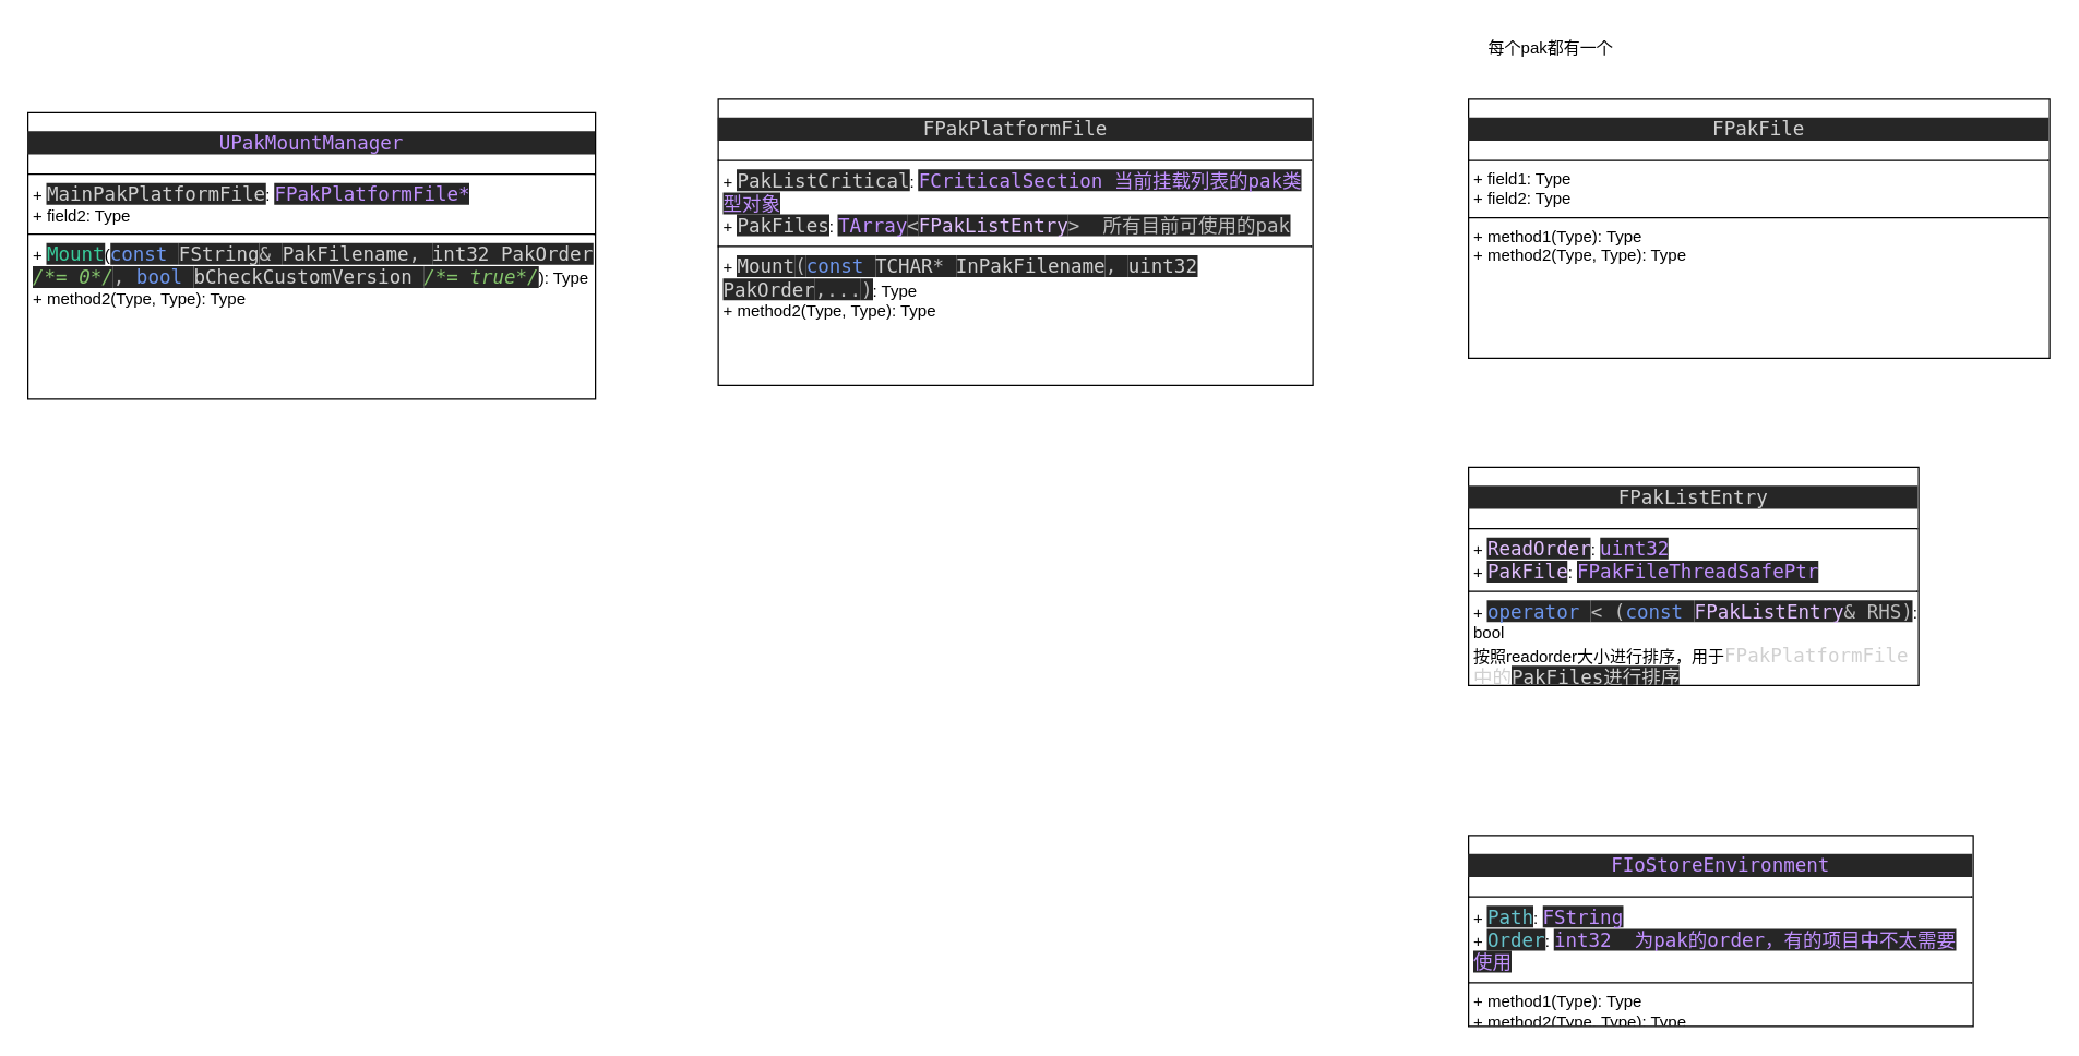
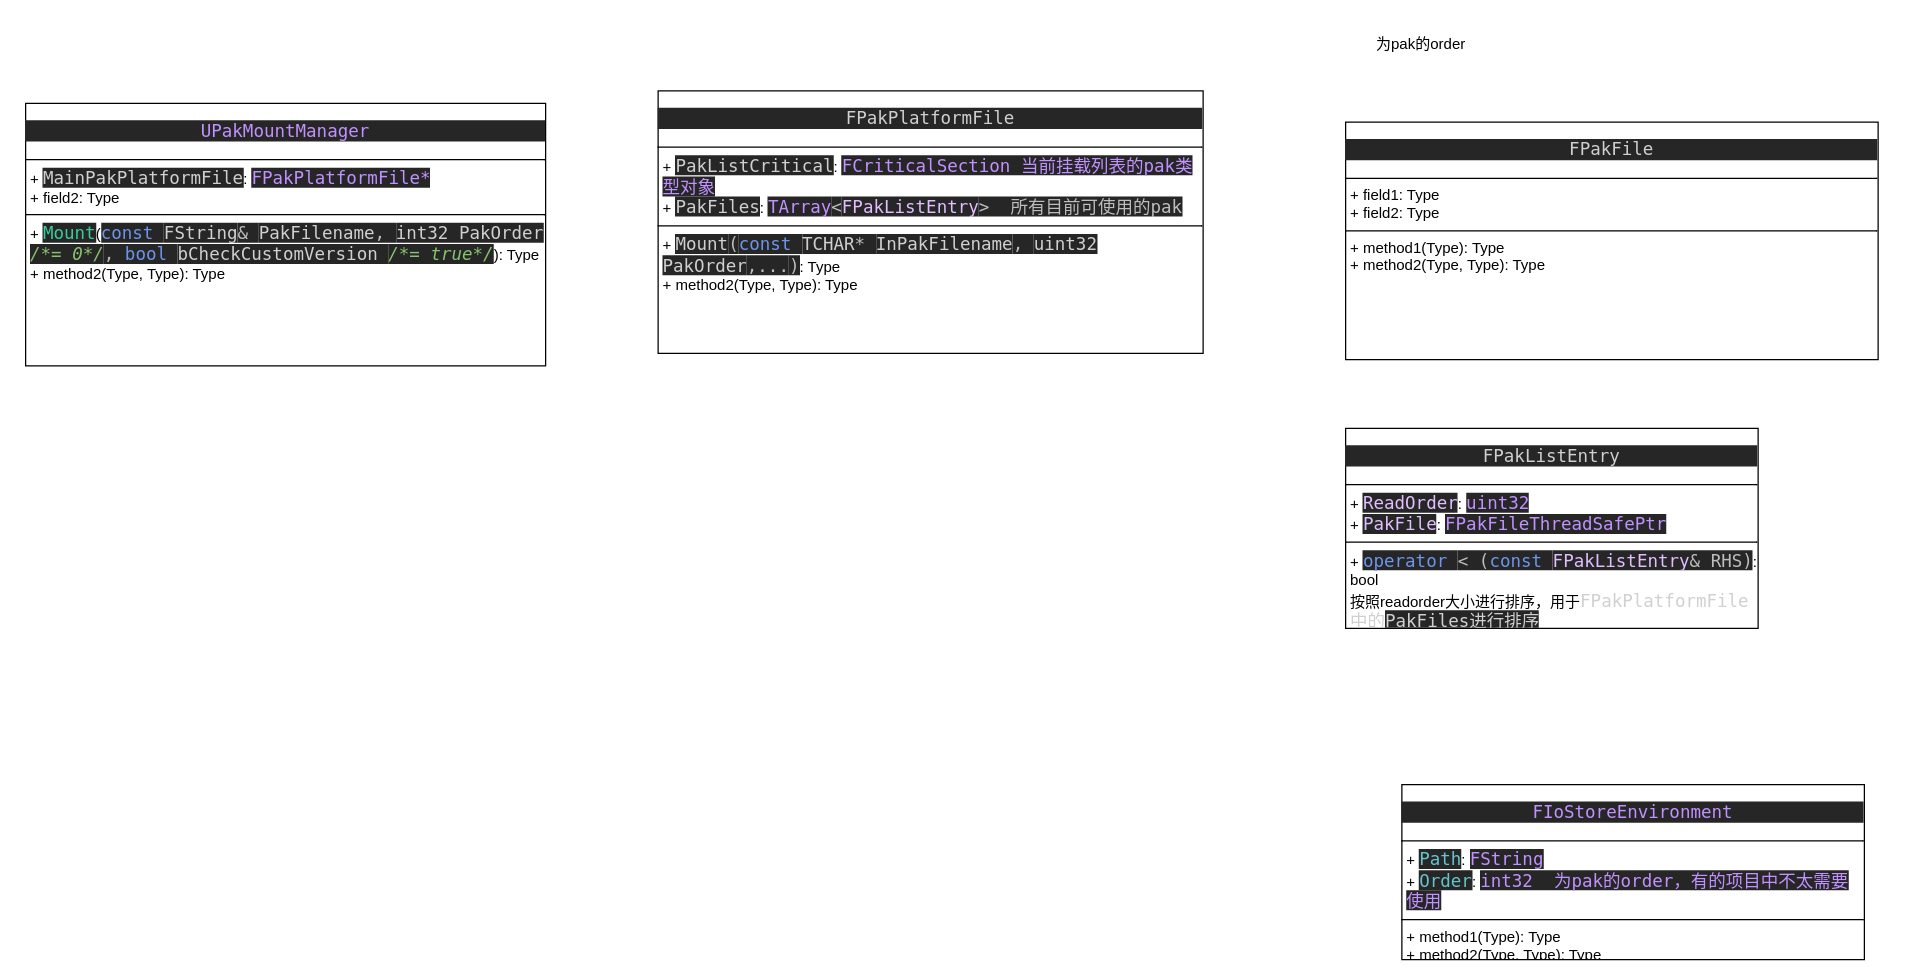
- <mxCell id="6" value="每个pak都有一个" style="text;html=1;align=center;verticalAlign=middle;resizable=0;points=[];autosize=1;strokeColor=none;fillColor=none;" vertex="1" parent="1"><mxGeometry x="1081" y="20" width="110" height="30" as="geometry" /></mxCell>
+ <mxCell id="6" value="为pak的order" style="text;html=1;align=center;verticalAlign=middle;resizable=0;points=[];autosize=1;strokeColor=none;fillColor=none;" vertex="1" parent="1"><mxGeometry x="1081" y="20" width="110" height="30" as="geometry" /></mxCell>
- <mxCell id="4" value="&lt;div style=&quot;background-color: rgb(38, 38, 38); color: rgb(208, 208, 208);&quot;&gt;&lt;pre style=&quot;text-align: center; font-family: &amp;quot;JetBrains Mono&amp;quot;, monospace; font-size: 10.5pt;&quot;&gt;FPakFile&lt;/pre&gt;&lt;/div&gt;&lt;hr size=&quot;1&quot; style=&quot;border-style:solid;&quot;&gt;&lt;p style=&quot;margin:0px;margin-left:4px;&quot;&gt;+ field1: Type&lt;br&gt;+ field2: Type&lt;/p&gt;&lt;hr size=&quot;1&quot; style=&quot;border-style:solid;&quot;&gt;&lt;p style=&quot;margin:0px;margin-left:4px;&quot;&gt;+ method1(Type): Type&lt;br&gt;+ method2(Type, Type): Type&lt;/p&gt;" style="verticalAlign=top;align=left;overflow=fill;html=1;whiteSpace=wrap;" vertex="1" parent="1"><mxGeometry x="1076" y="72" width="426" height="190" as="geometry" /></mxCell>
+ <mxCell id="4" value="&lt;div style=&quot;background-color: rgb(38, 38, 38); color: rgb(208, 208, 208);&quot;&gt;&lt;pre style=&quot;text-align: center; font-family: &amp;quot;JetBrains Mono&amp;quot;, monospace; font-size: 10.5pt;&quot;&gt;FPakFile&lt;/pre&gt;&lt;/div&gt;&lt;hr size=&quot;1&quot; style=&quot;border-style:solid;&quot;&gt;&lt;p style=&quot;margin:0px;margin-left:4px;&quot;&gt;+ field1: Type&lt;br&gt;+ field2: Type&lt;/p&gt;&lt;hr size=&quot;1&quot; style=&quot;border-style:solid;&quot;&gt;&lt;p style=&quot;margin:0px;margin-left:4px;&quot;&gt;+ method1(Type): Type&lt;br&gt;+ method2(Type, Type): Type&lt;/p&gt;" style="verticalAlign=top;align=left;overflow=fill;html=1;whiteSpace=wrap;" vertex="1" parent="1"><mxGeometry x="1076" y="97" width="426" height="190" as="geometry" /></mxCell>
- <mxCell id="7" value="&lt;div style=&quot;background-color: rgb(38, 38, 38); color: rgb(208, 208, 208);&quot;&gt;&lt;pre style=&quot;text-align: center; font-family: &amp;quot;JetBrains Mono&amp;quot;, monospace; font-size: 10.5pt;&quot;&gt;&lt;span style=&quot;color: rgb(193, 145, 255);&quot;&gt;FIoStoreEnvironment&lt;/span&gt;&lt;/pre&gt;&lt;/div&gt;&lt;hr size=&quot;1&quot; style=&quot;border-style:solid;&quot;&gt;&lt;p style=&quot;margin:0px;margin-left:4px;&quot;&gt;+&amp;nbsp;&lt;span style=&quot;color: rgb(102, 195, 204); font-family: &amp;quot;JetBrains Mono&amp;quot;, monospace; font-size: 10.5pt; background-color: rgb(38, 38, 38);&quot;&gt;Path&lt;/span&gt;&lt;span style=&quot;background-color: transparent; color: light-dark(rgb(0, 0, 0), rgb(255, 255, 255));&quot;&gt;:&amp;nbsp;&lt;/span&gt;&lt;span style=&quot;color: rgb(193, 145, 255); font-family: &amp;quot;JetBrains Mono&amp;quot;, monospace; font-size: 10.5pt; background-color: rgb(38, 38, 38);&quot;&gt;FString&lt;/span&gt;&lt;/p&gt;&lt;p style=&quot;margin:0px;margin-left:4px;&quot;&gt;+&amp;nbsp;&lt;span style=&quot;color: rgb(102, 195, 204); font-family: &amp;quot;JetBrains Mono&amp;quot;, monospace; font-size: 10.5pt; background-color: rgb(38, 38, 38);&quot;&gt;Order&lt;/span&gt;&lt;span style=&quot;background-color: transparent; color: light-dark(rgb(0, 0, 0), rgb(255, 255, 255));&quot;&gt;:&amp;nbsp;&lt;/span&gt;&lt;span style=&quot;color: rgb(193, 145, 255); font-family: &amp;quot;JetBrains Mono&amp;quot;, monospace; font-size: 10.5pt; background-color: rgb(38, 38, 38);&quot;&gt;int32&amp;nbsp; 为pak的order，有的项目中不太需要使用&lt;/span&gt;&lt;/p&gt;&lt;hr size=&quot;1&quot; style=&quot;border-style:solid;&quot;&gt;&lt;p style=&quot;margin:0px;margin-left:4px;&quot;&gt;+ method1(Type): Type&lt;br&gt;+ method2(Type, Type): Type&lt;/p&gt;" style="verticalAlign=top;align=left;overflow=fill;html=1;whiteSpace=wrap;" vertex="1" parent="1"><mxGeometry x="1076" y="612" width="370" height="140" as="geometry" /></mxCell>
+ <mxCell id="7" value="&lt;div style=&quot;background-color: rgb(38, 38, 38); color: rgb(208, 208, 208);&quot;&gt;&lt;pre style=&quot;text-align: center; font-family: &amp;quot;JetBrains Mono&amp;quot;, monospace; font-size: 10.5pt;&quot;&gt;&lt;span style=&quot;color: rgb(193, 145, 255);&quot;&gt;FIoStoreEnvironment&lt;/span&gt;&lt;/pre&gt;&lt;/div&gt;&lt;hr size=&quot;1&quot; style=&quot;border-style:solid;&quot;&gt;&lt;p style=&quot;margin:0px;margin-left:4px;&quot;&gt;+&amp;nbsp;&lt;span style=&quot;color: rgb(102, 195, 204); font-family: &amp;quot;JetBrains Mono&amp;quot;, monospace; font-size: 10.5pt; background-color: rgb(38, 38, 38);&quot;&gt;Path&lt;/span&gt;&lt;span style=&quot;background-color: transparent; color: light-dark(rgb(0, 0, 0), rgb(255, 255, 255));&quot;&gt;:&amp;nbsp;&lt;/span&gt;&lt;span style=&quot;color: rgb(193, 145, 255); font-family: &amp;quot;JetBrains Mono&amp;quot;, monospace; font-size: 10.5pt; background-color: rgb(38, 38, 38);&quot;&gt;FString&lt;/span&gt;&lt;/p&gt;&lt;p style=&quot;margin:0px;margin-left:4px;&quot;&gt;+&amp;nbsp;&lt;span style=&quot;color: rgb(102, 195, 204); font-family: &amp;quot;JetBrains Mono&amp;quot;, monospace; font-size: 10.5pt; background-color: rgb(38, 38, 38);&quot;&gt;Order&lt;/span&gt;&lt;span style=&quot;background-color: transparent; color: light-dark(rgb(0, 0, 0), rgb(255, 255, 255));&quot;&gt;:&amp;nbsp;&lt;/span&gt;&lt;span style=&quot;color: rgb(193, 145, 255); font-family: &amp;quot;JetBrains Mono&amp;quot;, monospace; font-size: 10.5pt; background-color: rgb(38, 38, 38);&quot;&gt;int32&amp;nbsp; 为pak的order，有的项目中不太需要使用&lt;/span&gt;&lt;/p&gt;&lt;hr size=&quot;1&quot; style=&quot;border-style:solid;&quot;&gt;&lt;p style=&quot;margin:0px;margin-left:4px;&quot;&gt;+ method1(Type): Type&lt;br&gt;+ method2(Type, Type): Type&lt;/p&gt;" style="verticalAlign=top;align=left;overflow=fill;html=1;whiteSpace=wrap;" vertex="1" parent="1"><mxGeometry x="1121" y="627" width="370" height="140" as="geometry" /></mxCell>
